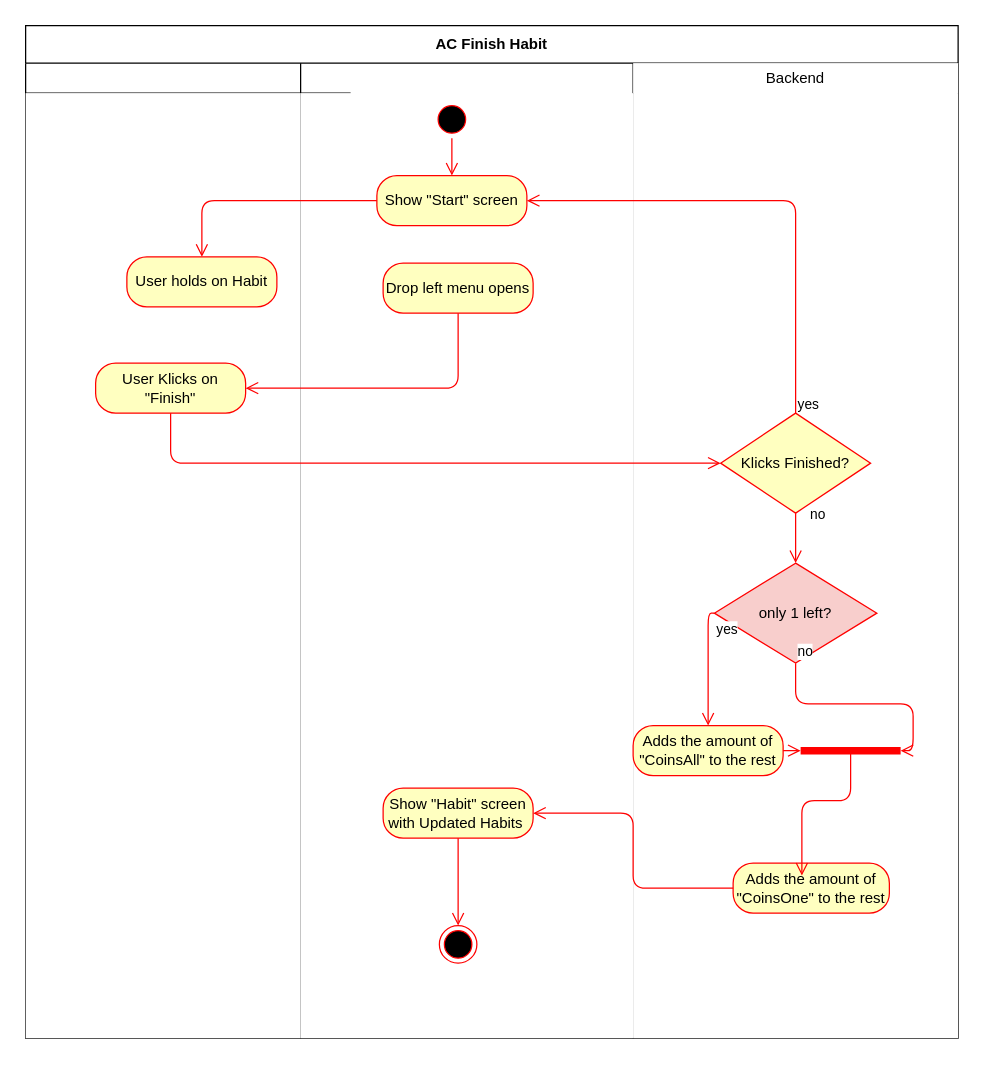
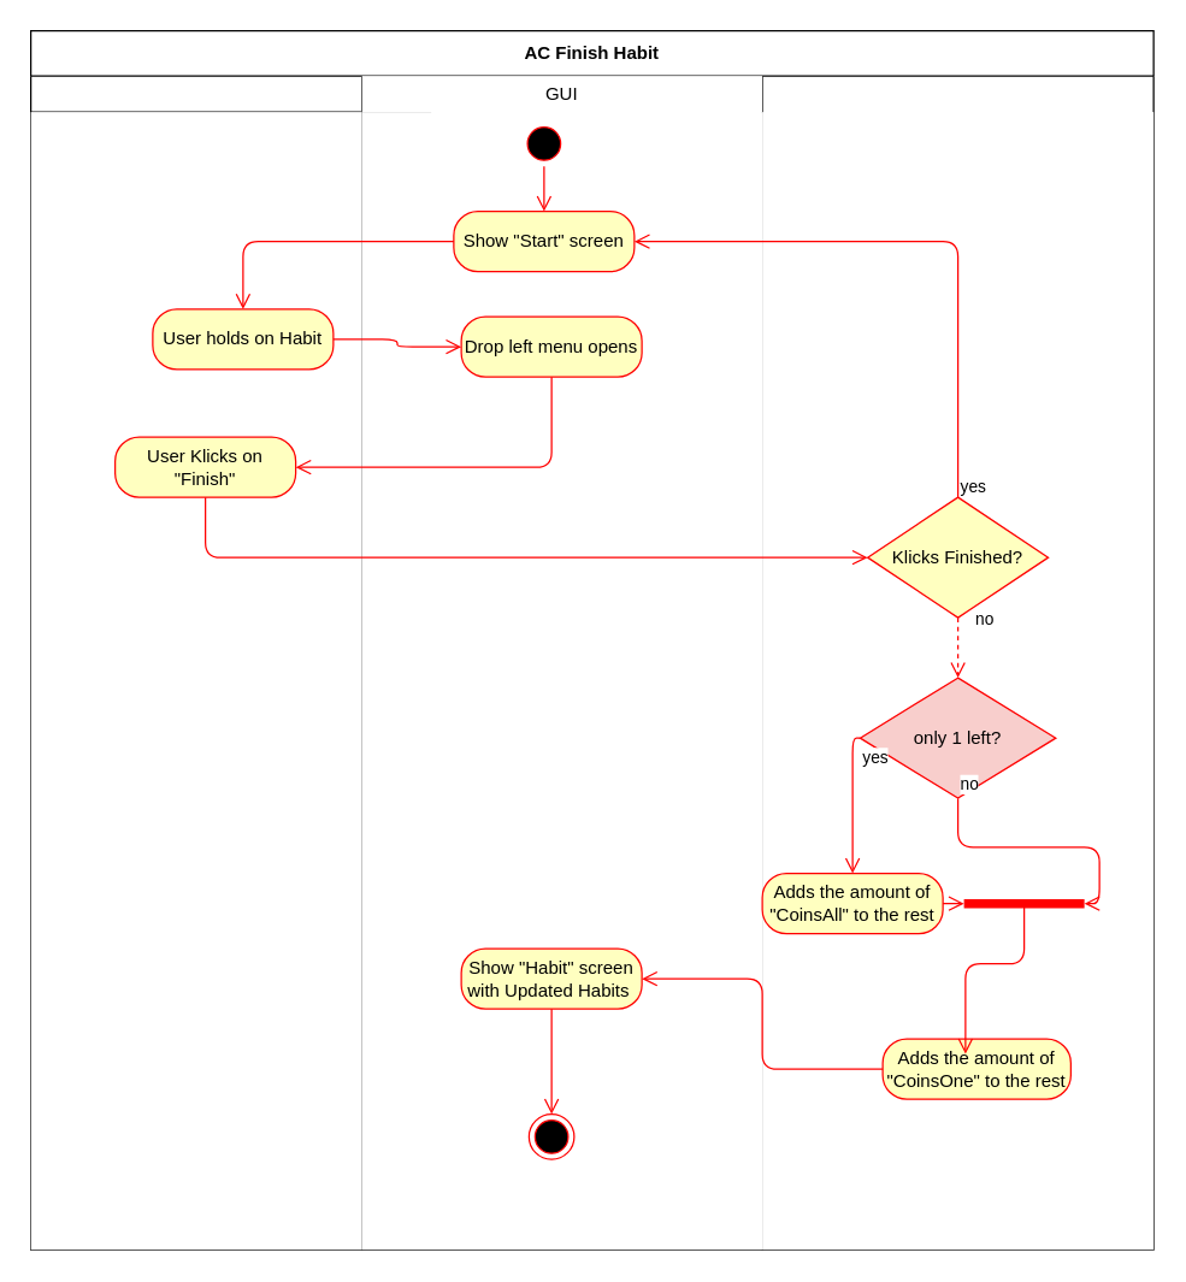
+ <mxCell id="4" value="GUI" style="shape=partialRectangle;html=1;whiteSpace=wrap;connectable=0;top=0;left=0;bottom=0;right=0;overflow=hidden;" vertex="1" parent="3"><mxGeometry x="220" width="266" height="24" as="geometry" /></mxCell>
- <mxCell id="5" value="Backend" style="shape=partialRectangle;html=1;whiteSpace=wrap;connectable=0;top=0;left=0;bottom=0;right=0;overflow=hidden;" vertex="1" parent="3"><mxGeometry x="486" width="260" height="24" as="geometry" /></mxCell>
+ <mxCell id="17" value="" style="edgeStyle=orthogonalEdgeStyle;html=1;verticalAlign=bottom;endArrow=open;endSize=8;strokeColor=#ff0000;exitX=1;exitY=0.5;exitDx=0;exitDy=0;entryX=0;entryY=0.5;entryDx=0;entryDy=0;" edge="1" parent="1" source="16" target="19"><mxGeometry relative="1" as="geometry"><mxPoint x="156" y="310" as="targetPoint" /></mxGeometry></mxCell>
- <mxCell id="25" value="no" style="edgeStyle=orthogonalEdgeStyle;html=1;align=left;verticalAlign=bottom;endArrow=open;endSize=8;strokeColor=#ff0000;exitX=0.5;exitY=1;exitDx=0;exitDy=0;" edge="1" source="24" parent="1" target="27"><mxGeometry x="-0.5" y="10" relative="1" as="geometry"><mxPoint x="756" y="360" as="targetPoint" /><mxPoint as="offset" /></mxGeometry></mxCell>
+ <mxCell id="25" value="no" style="edgeStyle=orthogonalEdgeStyle;html=1;align=left;verticalAlign=bottom;endArrow=open;endSize=8;strokeColor=#ff0000;exitX=0.5;exitY=1;exitDx=0;exitDy=0;dashed=1;" edge="1" source="24" parent="1" target="27"><mxGeometry x="-0.5" y="10" relative="1" as="geometry"><mxPoint x="756" y="360" as="targetPoint" /><mxPoint as="offset" /></mxGeometry></mxCell>
